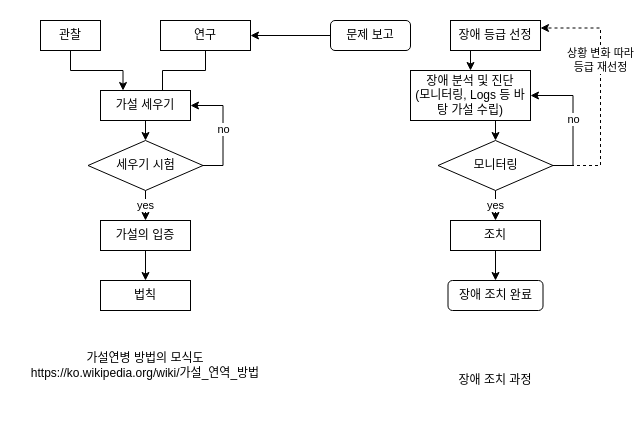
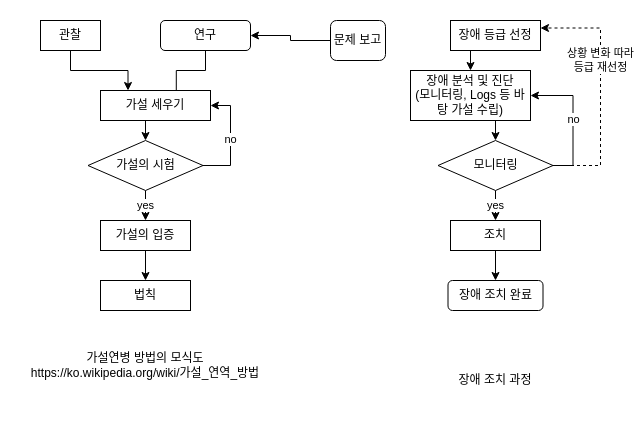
- <mxCell id="7" value="연구" style="rounded=0;whiteSpace=wrap;html=1;" vertex="1" parent="1"><mxGeometry x="160" y="20" width="90" height="30" as="geometry" /></mxCell>
+ <mxCell id="7" value="연구" style="whiteSpace=wrap;html=1;rounded=1;" vertex="1" parent="1"><mxGeometry x="160" y="20" width="90" height="30" as="geometry" /></mxCell>
- <mxCell id="15" value="문제 보고" style="rounded=1;whiteSpace=wrap;html=1;" vertex="1" parent="1"><mxGeometry x="330" y="20" width="80" height="30" as="geometry" /></mxCell>
+ <mxCell id="15" value="문제 보고" style="rounded=1;whiteSpace=wrap;html=1;" vertex="1" parent="1"><mxGeometry x="330" y="20" width="55" height="40" as="geometry" /></mxCell>
- <mxCell id="12" value="가설 세우기" style="rounded=0;whiteSpace=wrap;html=1;" vertex="1" parent="1"><mxGeometry x="100" y="90" width="90" height="30" as="geometry" /></mxCell>
+ <mxCell id="12" value="가설 세우기" style="rounded=0;whiteSpace=wrap;html=1;" vertex="1" parent="1"><mxGeometry x="100" y="90" width="110" height="30" as="geometry" /></mxCell>
- <mxCell id="10" value="세우기 시험" style="rhombus;whiteSpace=wrap;html=1;" vertex="1" parent="1"><mxGeometry x="87.5" y="140" width="115" height="50" as="geometry" /></mxCell>
+ <mxCell id="10" value="가설의 시험" style="rhombus;whiteSpace=wrap;html=1;" vertex="1" parent="1"><mxGeometry x="87.5" y="140" width="115" height="50" as="geometry" /></mxCell>
